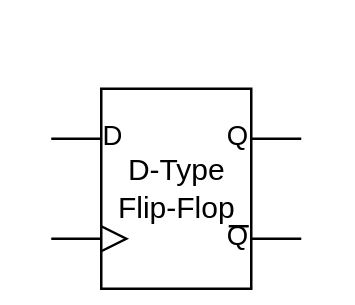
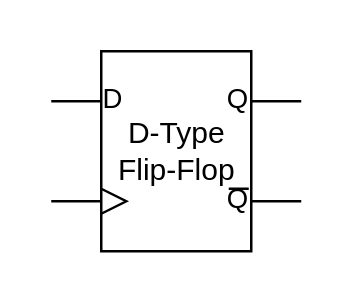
- <mxCell id="2" value="D-Type&lt;div&gt;Flip-Flop&lt;/div&gt;" style="verticalLabelPosition=middle;shadow=0;dashed=0;align=center;html=1;verticalAlign=middle;shape=mxgraph.electrical.logic_gates.d_type_flip-flop;labelPosition=center;" vertex="1" parent="1"><mxGeometry x="20" y="35" width="100" height="80" as="geometry" /></mxCell>
+ <mxCell id="2" value="D-Type&lt;div&gt;Flip-Flop&lt;/div&gt;" style="verticalLabelPosition=middle;shadow=0;dashed=0;align=center;html=1;verticalAlign=middle;shape=mxgraph.electrical.logic_gates.d_type_flip-flop;labelPosition=center;" vertex="1" parent="1"><mxGeometry x="20" y="20" width="100" height="80" as="geometry" /></mxCell>
